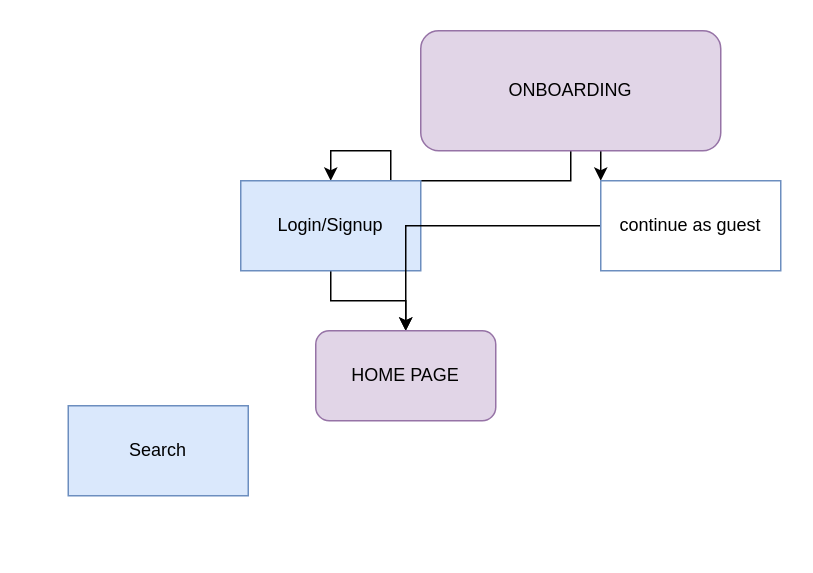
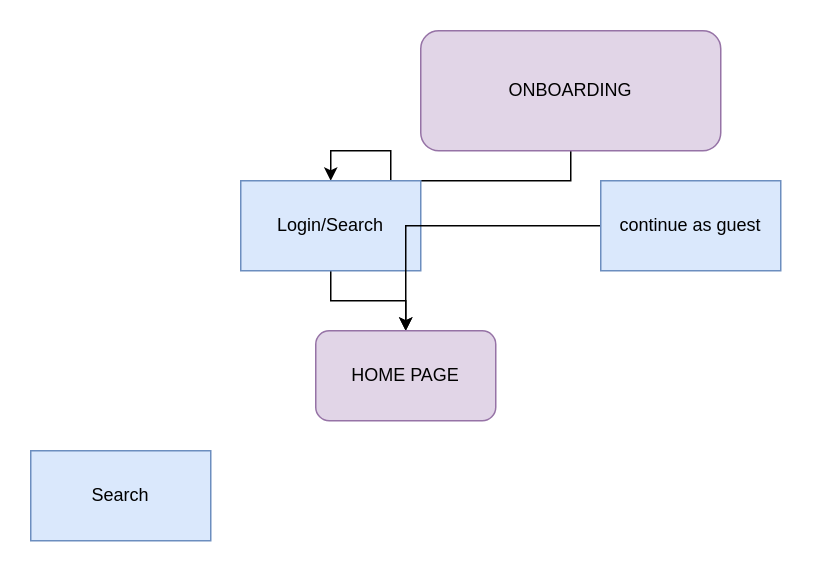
- <mxCell id="3" style="edgeStyle=orthogonalEdgeStyle;rounded=0;orthogonalLoop=1;jettySize=auto;html=1;" edge="1" parent="1" source="4" target="8"><mxGeometry relative="1" as="geometry"><Array as="points"><mxPoint x="340" y="100" /><mxPoint x="460" y="100" /></Array></mxGeometry></mxCell>
- <mxCell id="6" value="Login/Signup" style="rounded=0;whiteSpace=wrap;html=1;fillColor=#dae8fc;strokeColor=#6c8ebf;" vertex="1" parent="1"><mxGeometry x="160" y="120" width="120" height="60" as="geometry" /></mxCell>
+ <mxCell id="6" value="Login/Search" style="rounded=0;whiteSpace=wrap;html=1;fillColor=#dae8fc;strokeColor=#6c8ebf;" vertex="1" parent="1"><mxGeometry x="160" y="120" width="120" height="60" as="geometry" /></mxCell>
- <mxCell id="8" value="continue as guest" style="rounded=0;whiteSpace=wrap;html=1;fillColor=#ffffff;strokeColor=#6c8ebf;" vertex="1" parent="1"><mxGeometry x="400" y="120" width="120" height="60" as="geometry" /></mxCell>
+ <mxCell id="8" value="continue as guest" style="rounded=0;whiteSpace=wrap;html=1;fillColor=#dae8fc;strokeColor=#6c8ebf;" vertex="1" parent="1"><mxGeometry x="400" y="120" width="120" height="60" as="geometry" /></mxCell>
- <mxCell id="10" value="Search" style="rounded=0;whiteSpace=wrap;html=1;fillColor=#dae8fc;strokeColor=#6c8ebf;" vertex="1" parent="1"><mxGeometry x="45" y="270" width="120" height="60" as="geometry" /></mxCell>
+ <mxCell id="10" value="Search" style="rounded=0;whiteSpace=wrap;html=1;fillColor=#dae8fc;strokeColor=#6c8ebf;" vertex="1" parent="1"><mxGeometry x="20" y="300" width="120" height="60" as="geometry" /></mxCell>
